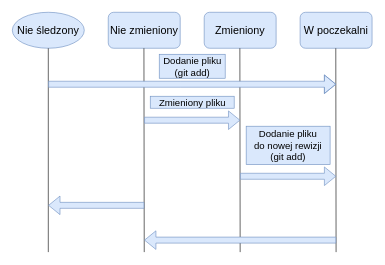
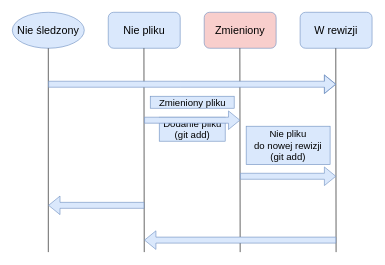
- <mxCell id="4" value="&lt;font style=&quot;font-size: 18px&quot;&gt;Nie zmieniony&lt;/font&gt;" style="rounded=1;whiteSpace=wrap;html=1;fillColor=#dae8fc;strokeColor=#6c8ebf;" parent="1" vertex="1"><mxGeometry x="180" width="120" height="60" as="geometry" y="20" /></mxCell>
+ <mxCell id="4" value="&lt;font style=&quot;font-size: 18px&quot;&gt;Nie pliku&lt;/font&gt;" style="rounded=1;whiteSpace=wrap;html=1;fillColor=#dae8fc;strokeColor=#6c8ebf;" parent="1" vertex="1"><mxGeometry x="180" width="120" height="60" as="geometry" y="20" /></mxCell>
- <mxCell id="3" value="&lt;font style=&quot;font-size: 18px&quot;&gt;Zmieniony&lt;/font&gt;" style="rounded=1;whiteSpace=wrap;html=1;fillColor=#dae8fc;strokeColor=#6c8ebf;" parent="1" vertex="1"><mxGeometry x="340" width="120" height="60" as="geometry" y="20" /></mxCell>
+ <mxCell id="3" value="&lt;font style=&quot;font-size: 18px&quot;&gt;Zmieniony&lt;/font&gt;" style="rounded=1;whiteSpace=wrap;html=1;fillColor=#f8cecc;strokeColor=#6c8ebf;" parent="1" vertex="1"><mxGeometry x="340" width="120" height="60" as="geometry" y="20" /></mxCell>
- <mxCell id="5" value="&lt;font style=&quot;font-size: 18px&quot;&gt;W poczekalni&lt;/font&gt;" style="rounded=1;whiteSpace=wrap;html=1;fillColor=#dae8fc;strokeColor=#6c8ebf;" parent="1" vertex="1"><mxGeometry x="500" width="120" height="60" as="geometry" y="20" /></mxCell>
+ <mxCell id="5" value="&lt;font style=&quot;font-size: 18px&quot;&gt;W rewizji&lt;/font&gt;" style="rounded=1;whiteSpace=wrap;html=1;fillColor=#dae8fc;strokeColor=#6c8ebf;" parent="1" vertex="1"><mxGeometry x="500" width="120" height="60" as="geometry" y="20" /></mxCell>
- <mxCell id="11" value="&lt;div&gt;&lt;font style=&quot;font-size: 16px&quot;&gt;Dodanie pliku &lt;br&gt;&lt;/font&gt;&lt;/div&gt;&lt;div&gt;&lt;font style=&quot;font-size: 16px&quot;&gt;(git add)&lt;/font&gt;&lt;/div&gt;" style="text;html=1;align=center;verticalAlign=middle;resizable=0;points=[];;autosize=1;fillColor=#dae8fc;strokeColor=#6c8ebf;" parent="1" vertex="1"><mxGeometry x="265" y="90" width="110" height="40" as="geometry" /></mxCell>
+ <mxCell id="11" value="&lt;div&gt;&lt;font style=&quot;font-size: 16px&quot;&gt;Dodanie pliku &lt;br&gt;&lt;/font&gt;&lt;/div&gt;&lt;div&gt;&lt;font style=&quot;font-size: 16px&quot;&gt;(git add)&lt;/font&gt;&lt;/div&gt;" style="text;html=1;align=center;verticalAlign=middle;resizable=0;points=[];;autosize=1;fillColor=#dae8fc;strokeColor=#6c8ebf;" parent="1" vertex="1"><mxGeometry x="265" y="195" width="110" height="40" as="geometry" /></mxCell>
- <mxCell id="15" value="&lt;div style=&quot;font-size: 16px&quot;&gt;&lt;font style=&quot;font-size: 16px&quot;&gt;Dodanie pliku &lt;br&gt;&lt;/font&gt;&lt;/div&gt;&lt;div style=&quot;font-size: 16px&quot;&gt;&lt;font style=&quot;font-size: 16px&quot;&gt;do nowej rewizji&lt;/font&gt;&lt;/div&gt;&lt;div style=&quot;font-size: 16px&quot;&gt;&lt;font style=&quot;font-size: 16px&quot;&gt;(git add)&lt;/font&gt;&lt;/div&gt;" style="text;html=1;strokeColor=#6c8ebf;fillColor=#dae8fc;align=center;verticalAlign=middle;whiteSpace=wrap;rounded=0;" parent="1" vertex="1"><mxGeometry x="410" y="210" width="140" height="64" as="geometry" /></mxCell>
+ <mxCell id="15" value="&lt;div style=&quot;font-size: 16px&quot;&gt;&lt;font style=&quot;font-size: 16px&quot;&gt;Nie pliku &lt;br&gt;&lt;/font&gt;&lt;/div&gt;&lt;div style=&quot;font-size: 16px&quot;&gt;&lt;font style=&quot;font-size: 16px&quot;&gt;do nowej rewizji&lt;/font&gt;&lt;/div&gt;&lt;div style=&quot;font-size: 16px&quot;&gt;&lt;font style=&quot;font-size: 16px&quot;&gt;(git add)&lt;/font&gt;&lt;/div&gt;" style="text;html=1;strokeColor=#6c8ebf;fillColor=#dae8fc;align=center;verticalAlign=middle;whiteSpace=wrap;rounded=0;" parent="1" vertex="1"><mxGeometry x="410" y="210" width="140" height="64" as="geometry" /></mxCell>
